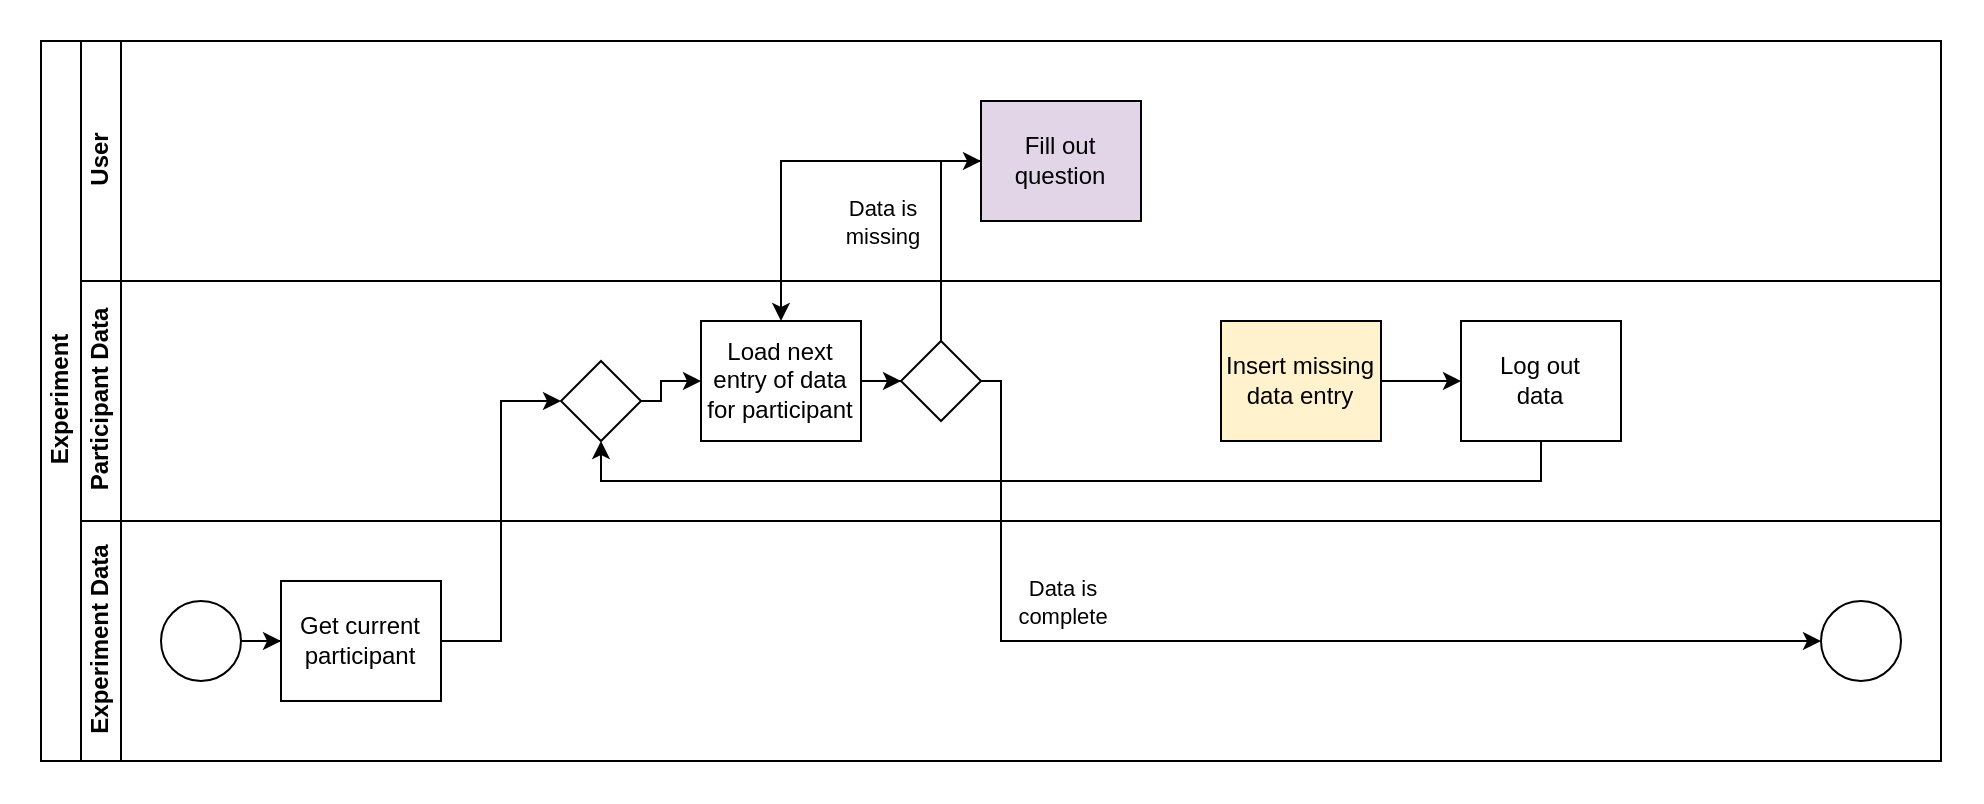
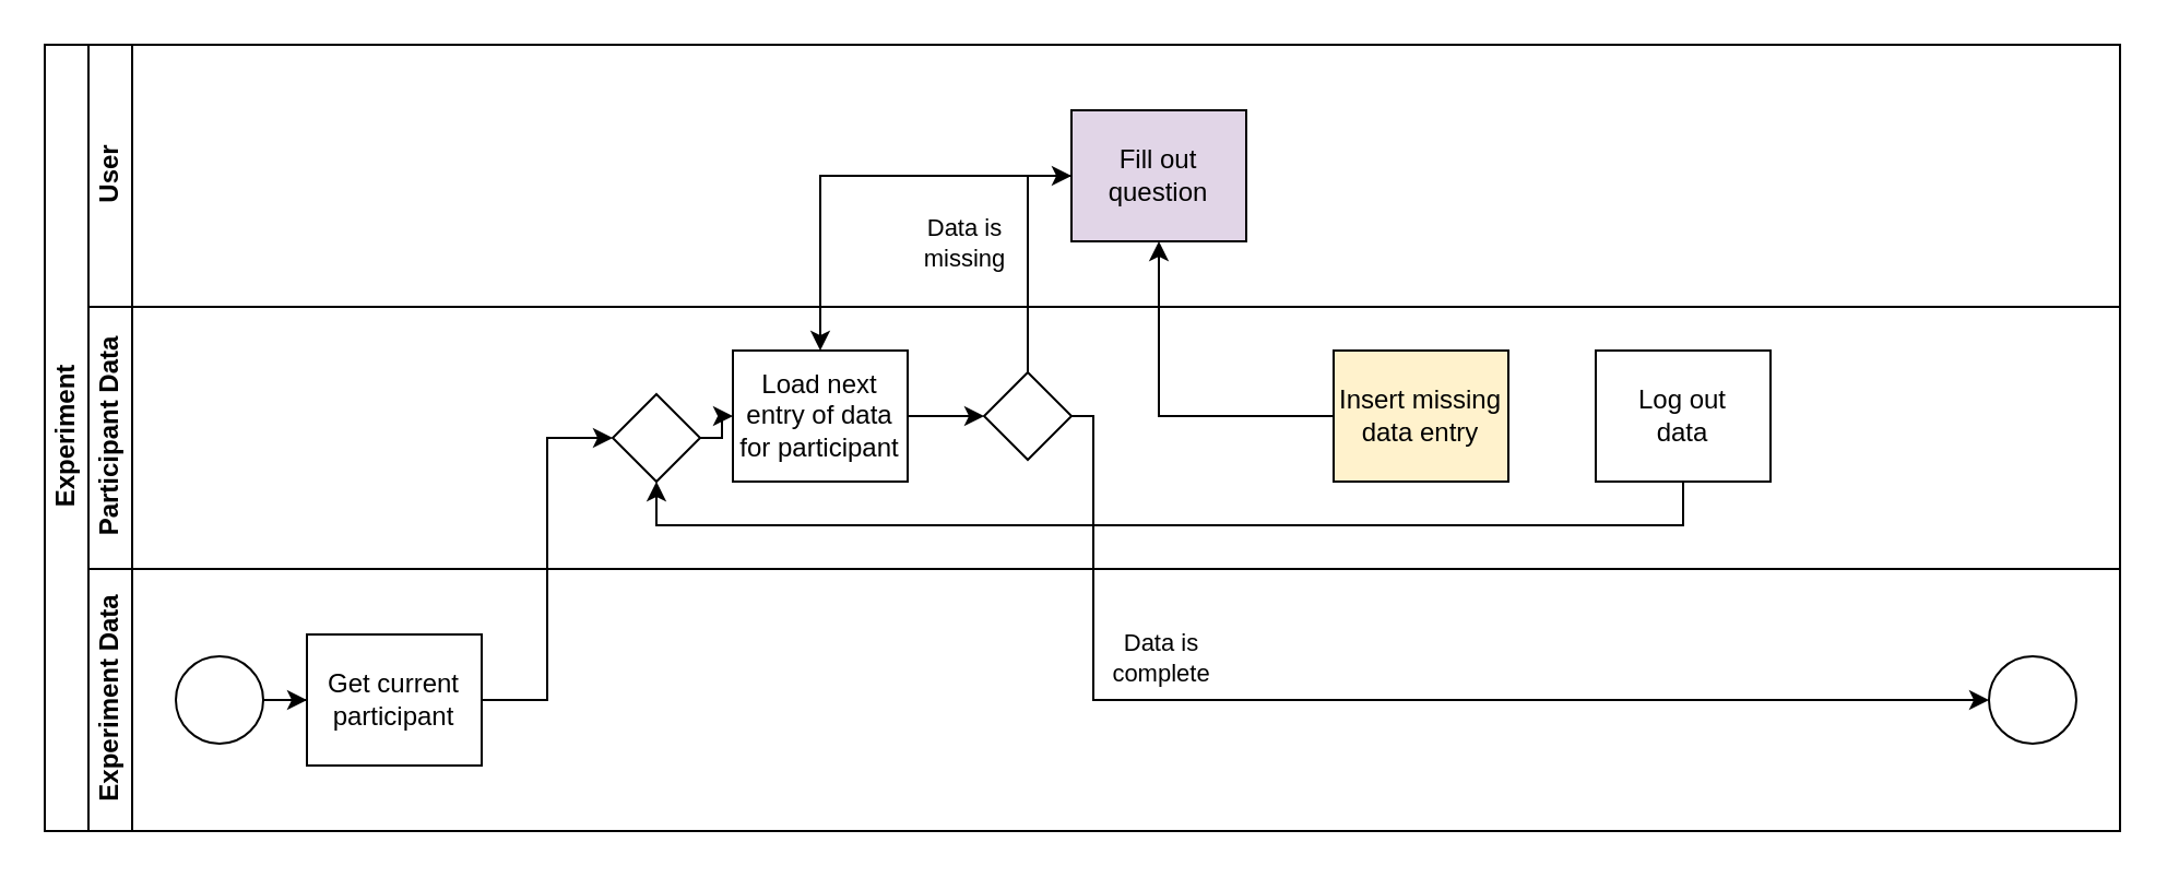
- <mxCell id="10" value="Load next entry of data for participant" style="rounded=0;whiteSpace=wrap;html=1;fontFamily=Helvetica;fontSize=12;fontColor=#000000;align=center;" parent="8" vertex="1"><mxGeometry x="310" y="20" width="80" height="60" as="geometry" /></mxCell>
+ <mxCell id="10" value="Load next entry of data for participant" style="rounded=0;whiteSpace=wrap;html=1;fontFamily=Helvetica;fontSize=12;fontColor=#000000;align=center;" parent="8" vertex="1"><mxGeometry x="295" y="20" width="80" height="60" as="geometry" /></mxCell>
- <mxCell id="16" style="edgeStyle=orthogonalEdgeStyle;rounded=0;orthogonalLoop=1;jettySize=auto;html=1;entryX=0;entryY=0.5;entryDx=0;entryDy=0;" parent="8" source="17" target="15" edge="1"><mxGeometry relative="1" as="geometry" /></mxCell>
+ <mxCell id="16" style="edgeStyle=orthogonalEdgeStyle;rounded=0;orthogonalLoop=1;jettySize=auto;html=1;" parent="8" source="17" target="4" edge="1"><mxGeometry relative="1" as="geometry" /></mxCell>
